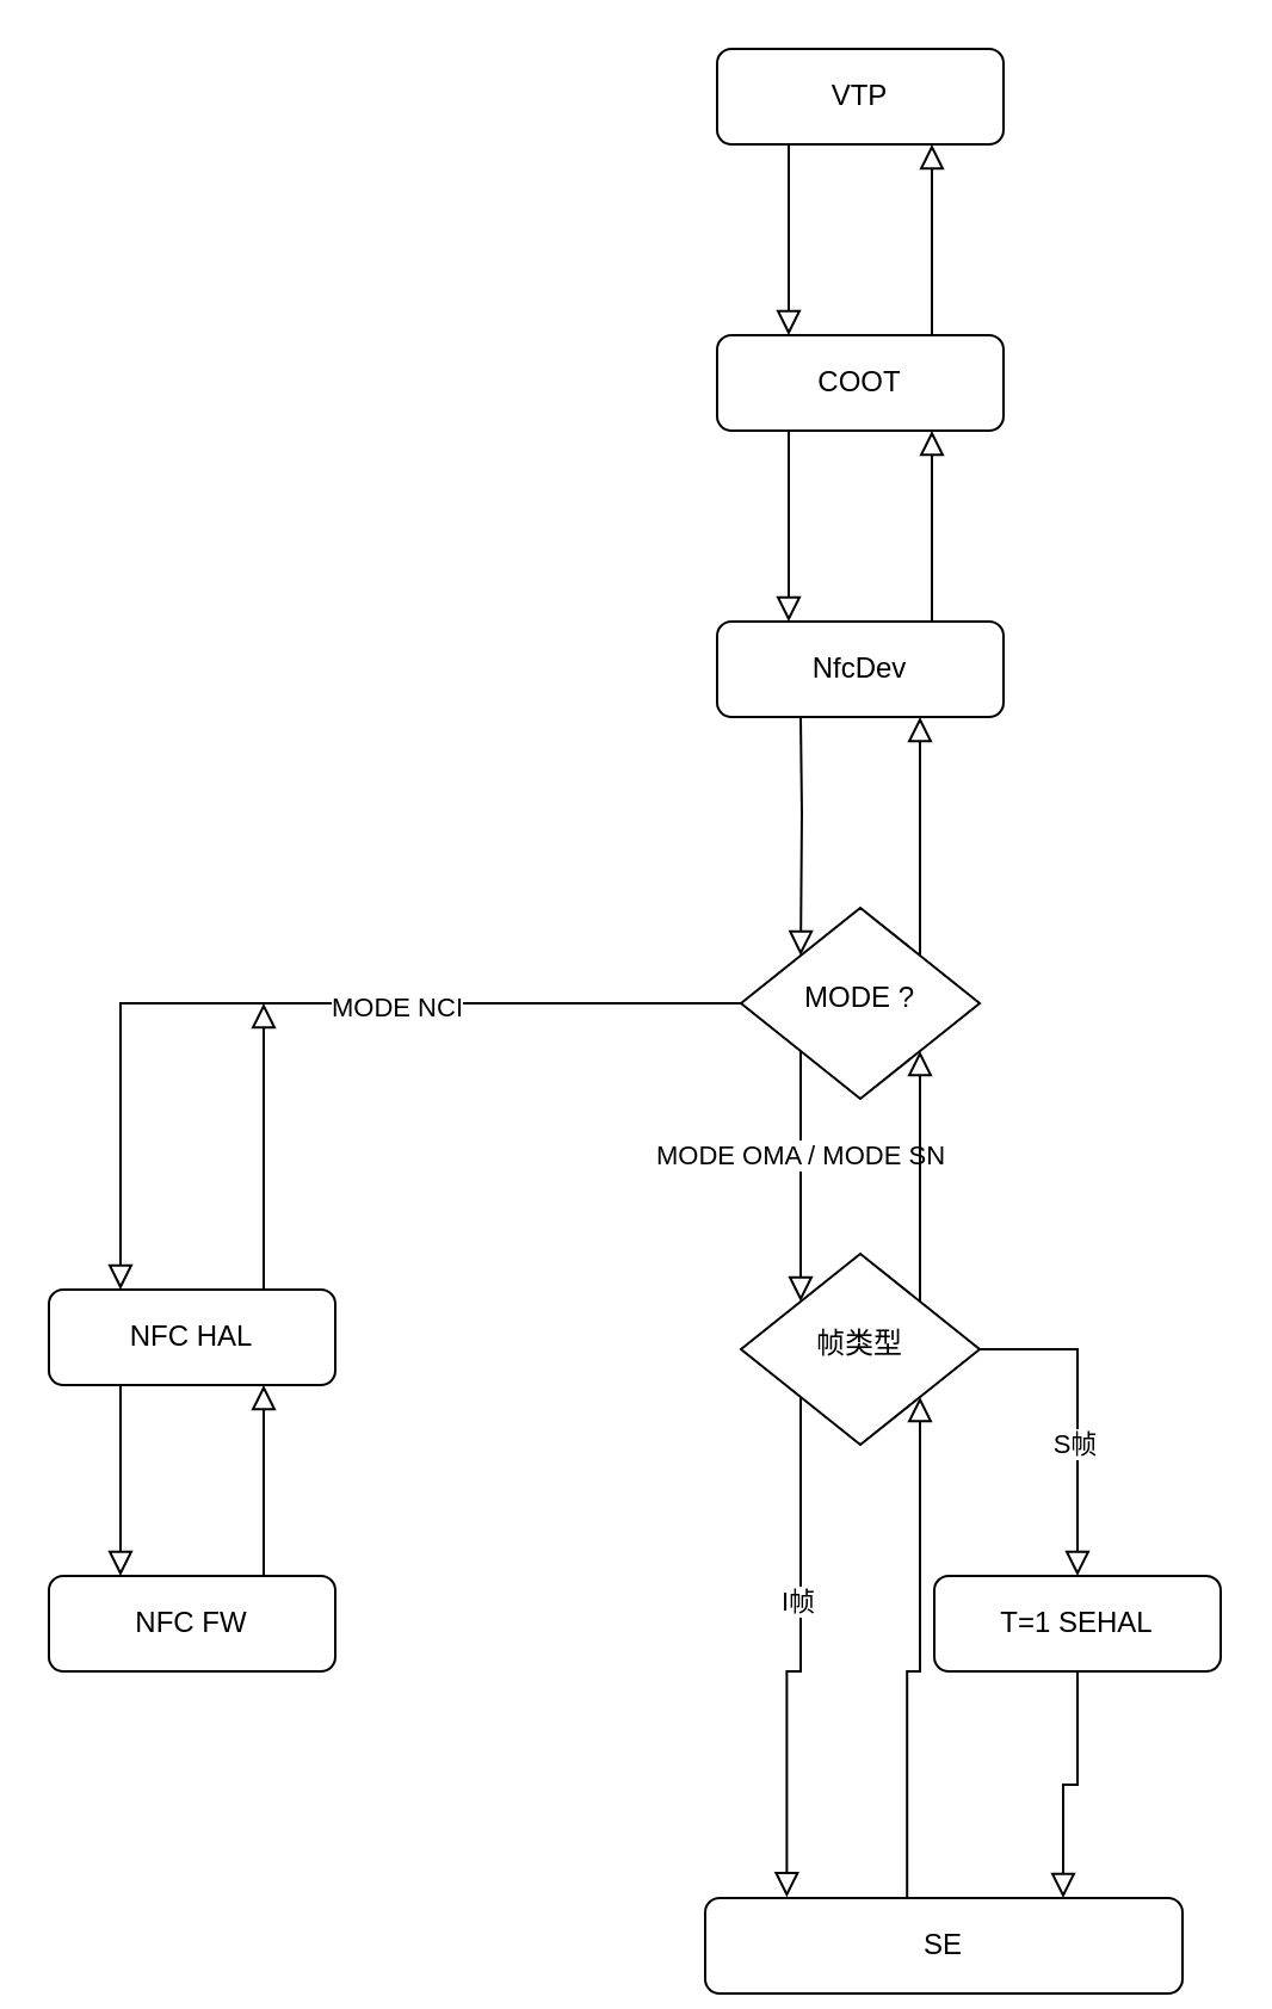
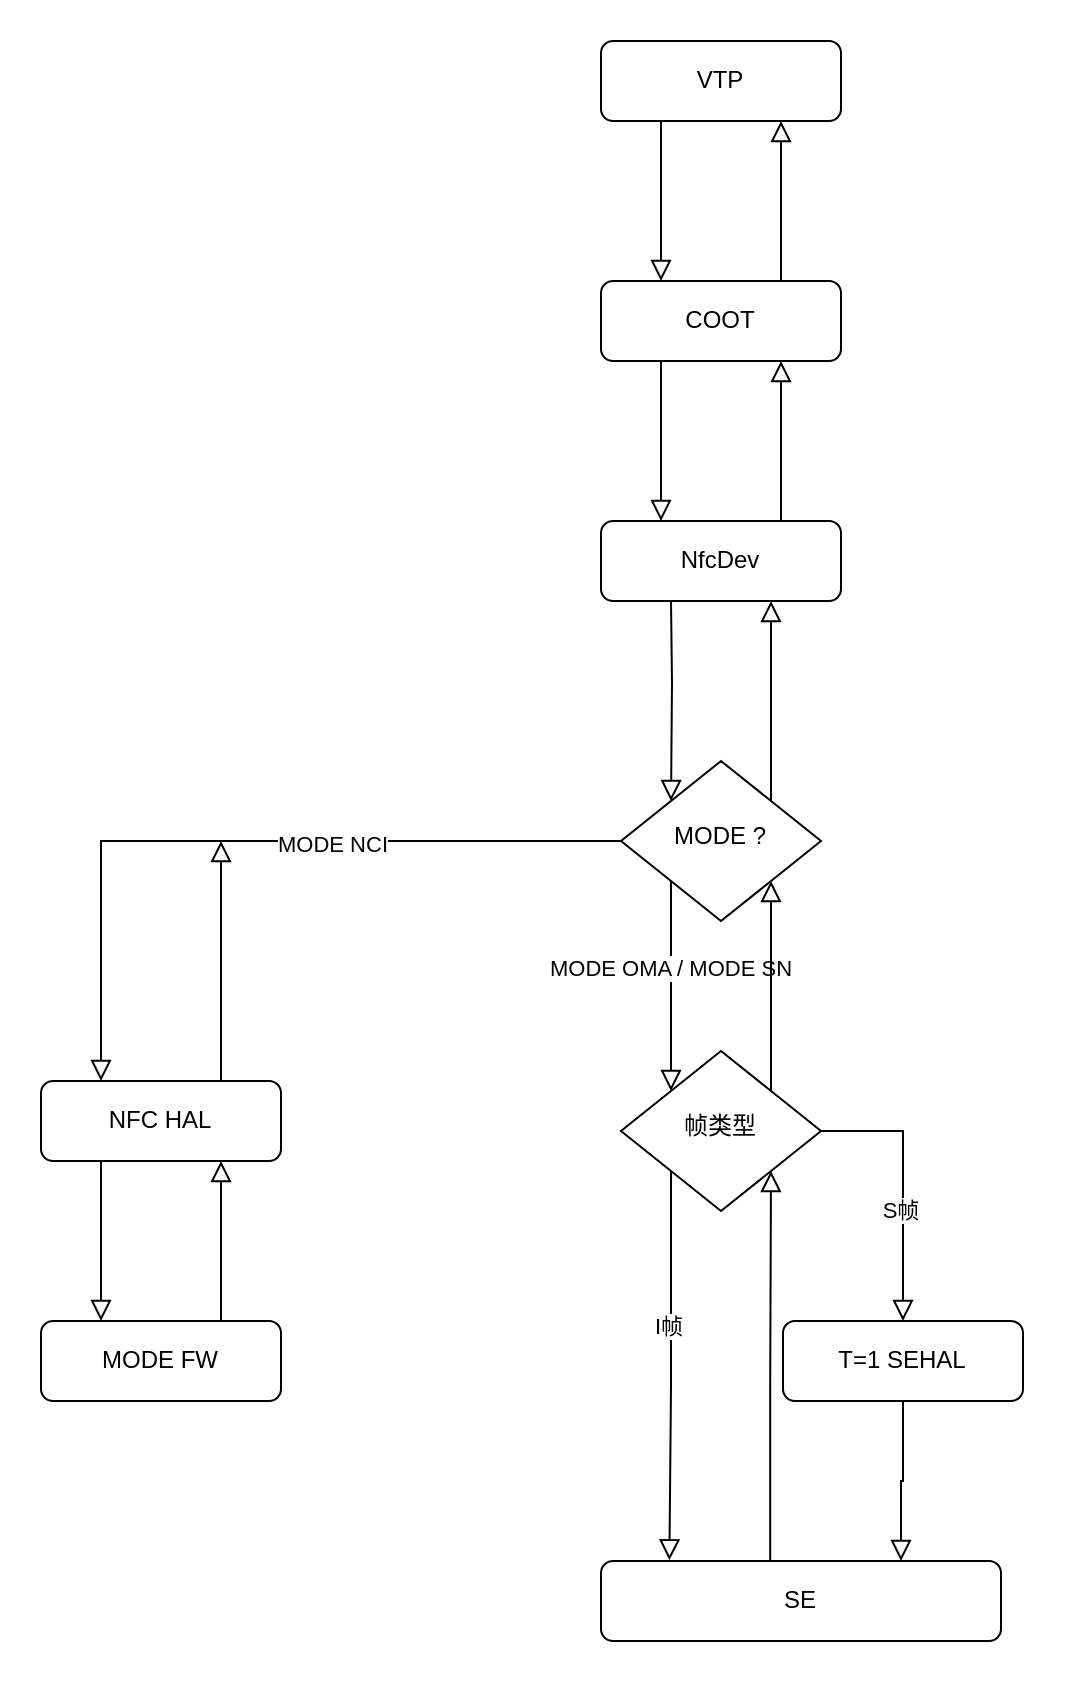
- <mxCell id="12" value="NFC FW" style="rounded=1;whiteSpace=wrap;html=1;fontSize=12;glass=0;strokeWidth=1;shadow=0;" vertex="1" parent="1"><mxGeometry x="20" y="660" width="120" height="40" as="geometry" /></mxCell>
+ <mxCell id="12" value="MODE FW" style="rounded=1;whiteSpace=wrap;html=1;fontSize=12;glass=0;strokeWidth=1;shadow=0;" vertex="1" parent="1"><mxGeometry x="20" y="660" width="120" height="40" as="geometry" /></mxCell>
- <mxCell id="24" value="SE" style="rounded=1;whiteSpace=wrap;html=1;fontSize=12;glass=0;strokeWidth=1;shadow=0;" vertex="1" parent="1"><mxGeometry x="295" y="795" width="200" height="40" as="geometry" /></mxCell>
+ <mxCell id="24" value="SE" style="rounded=1;whiteSpace=wrap;html=1;fontSize=12;glass=0;strokeWidth=1;shadow=0;" vertex="1" parent="1"><mxGeometry x="300" y="780" width="200" height="40" as="geometry" /></mxCell>
